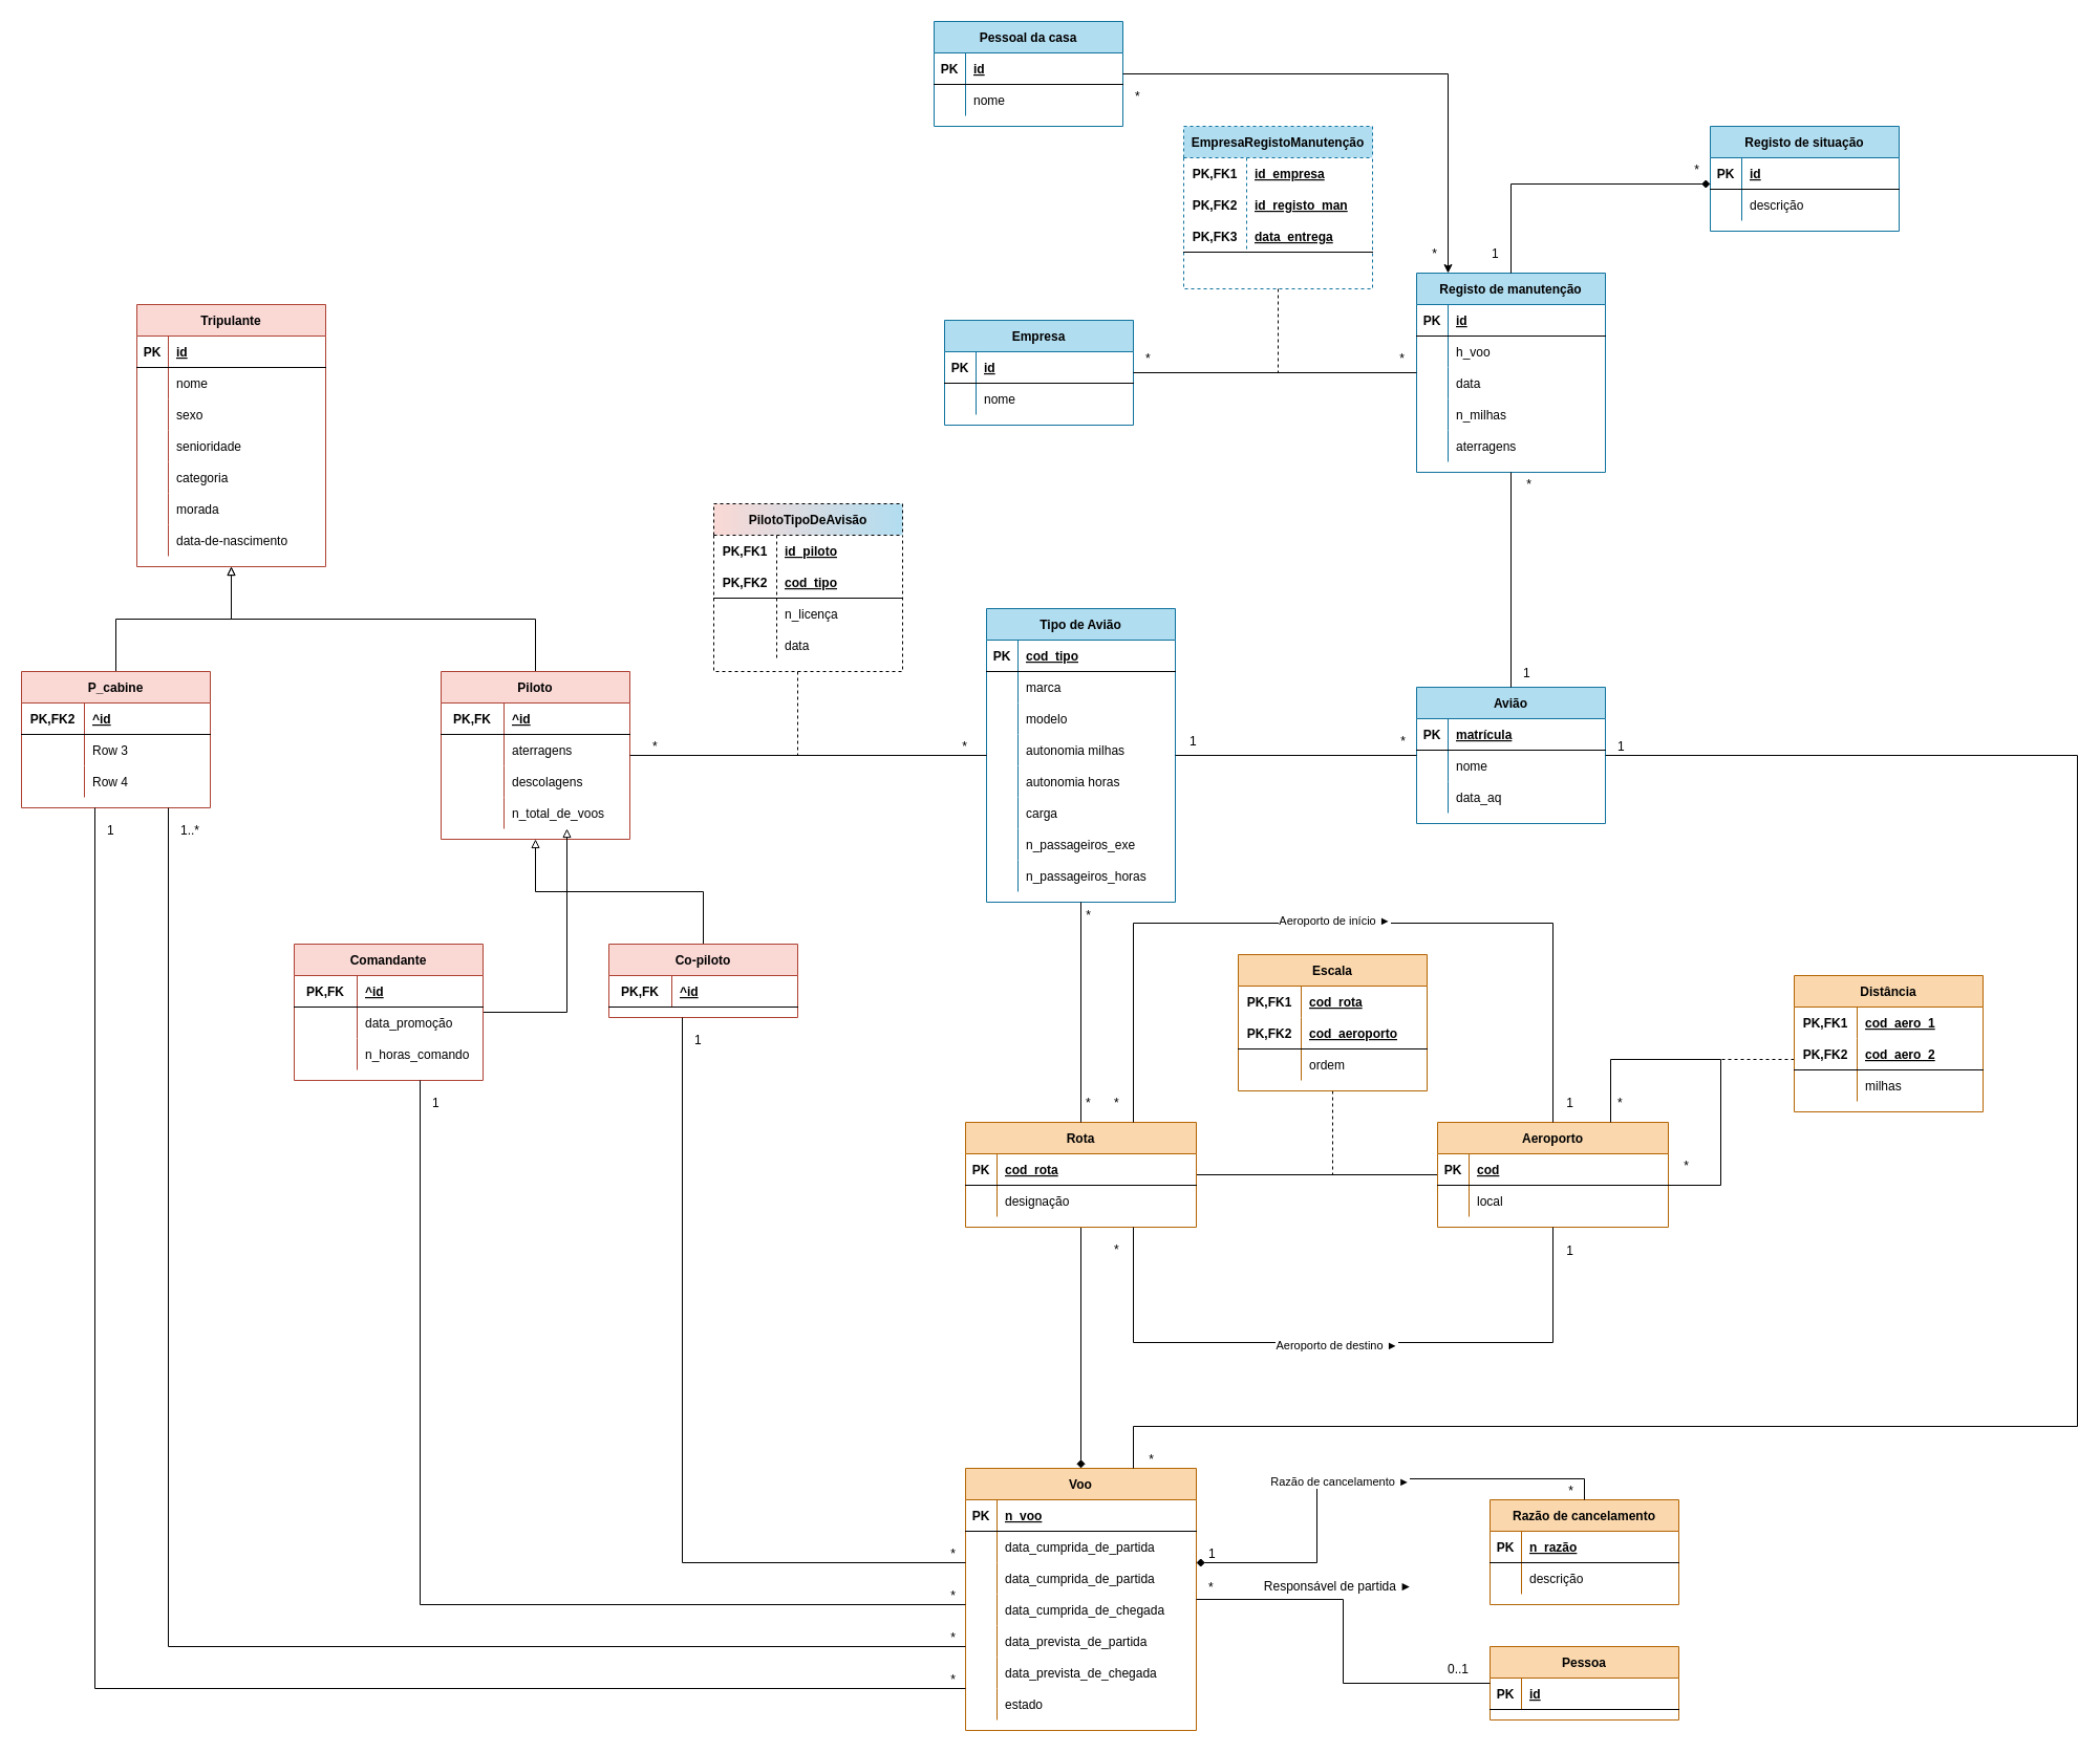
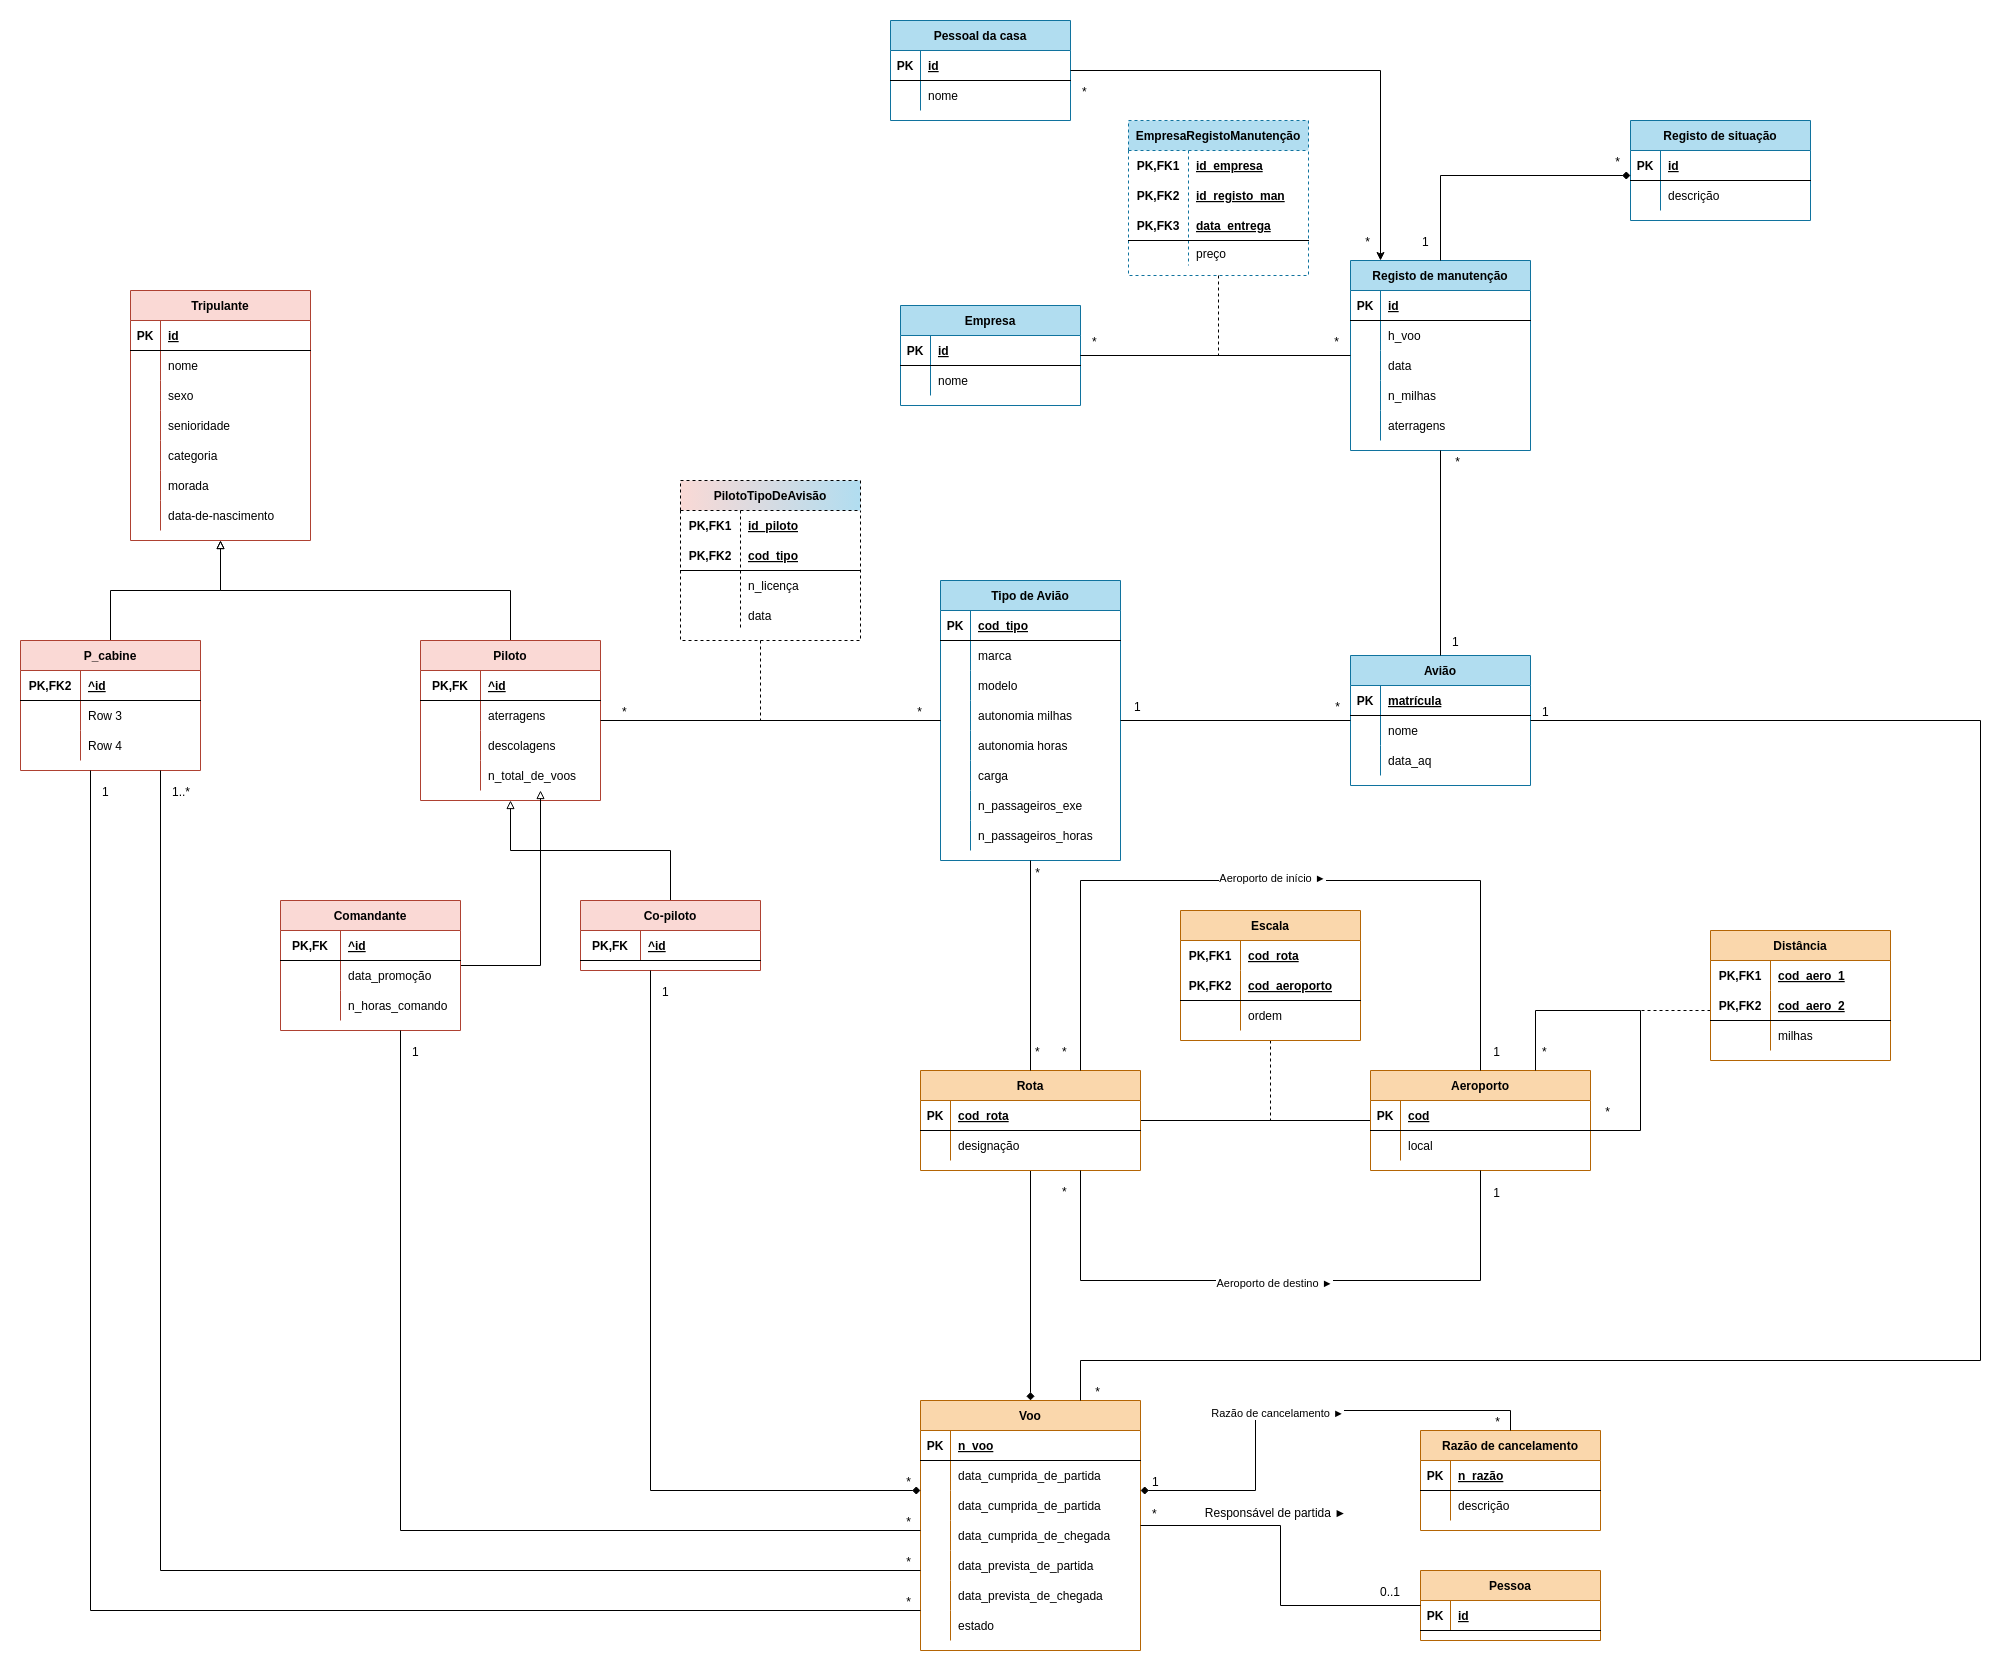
+ <mxCell id="182" value="preço" style="shape=partialRectangle;connectable=0;fillColor=none;top=0;left=0;bottom=0;right=0;align=left;spacingLeft=6;overflow=hidden;" vertex="1" parent="180"><mxGeometry x="60" width="120" height="25" as="geometry" /></mxCell>
- <mxCell id="206" value="" style="endArrow=none;html=1;rounded=0;edgeStyle=orthogonalEdgeStyle;" edge="1" parent="1" source="50" target="184"><mxGeometry relative="1" as="geometry"><mxPoint x="520" y="1260" as="sourcePoint" /><mxPoint x="680" y="1260" as="targetPoint" /><Array as="points"><mxPoint x="650" y="1490" /></Array></mxGeometry></mxCell>
+ <mxCell id="206" value="" style="endArrow=diamond;html=1;rounded=0;edgeStyle=orthogonalEdgeStyle;" edge="1" parent="1" source="50" target="184"><mxGeometry relative="1" as="geometry"><mxPoint x="520" y="1260" as="sourcePoint" /><mxPoint x="680" y="1260" as="targetPoint" /><Array as="points"><mxPoint x="650" y="1490" /></Array></mxGeometry></mxCell>
